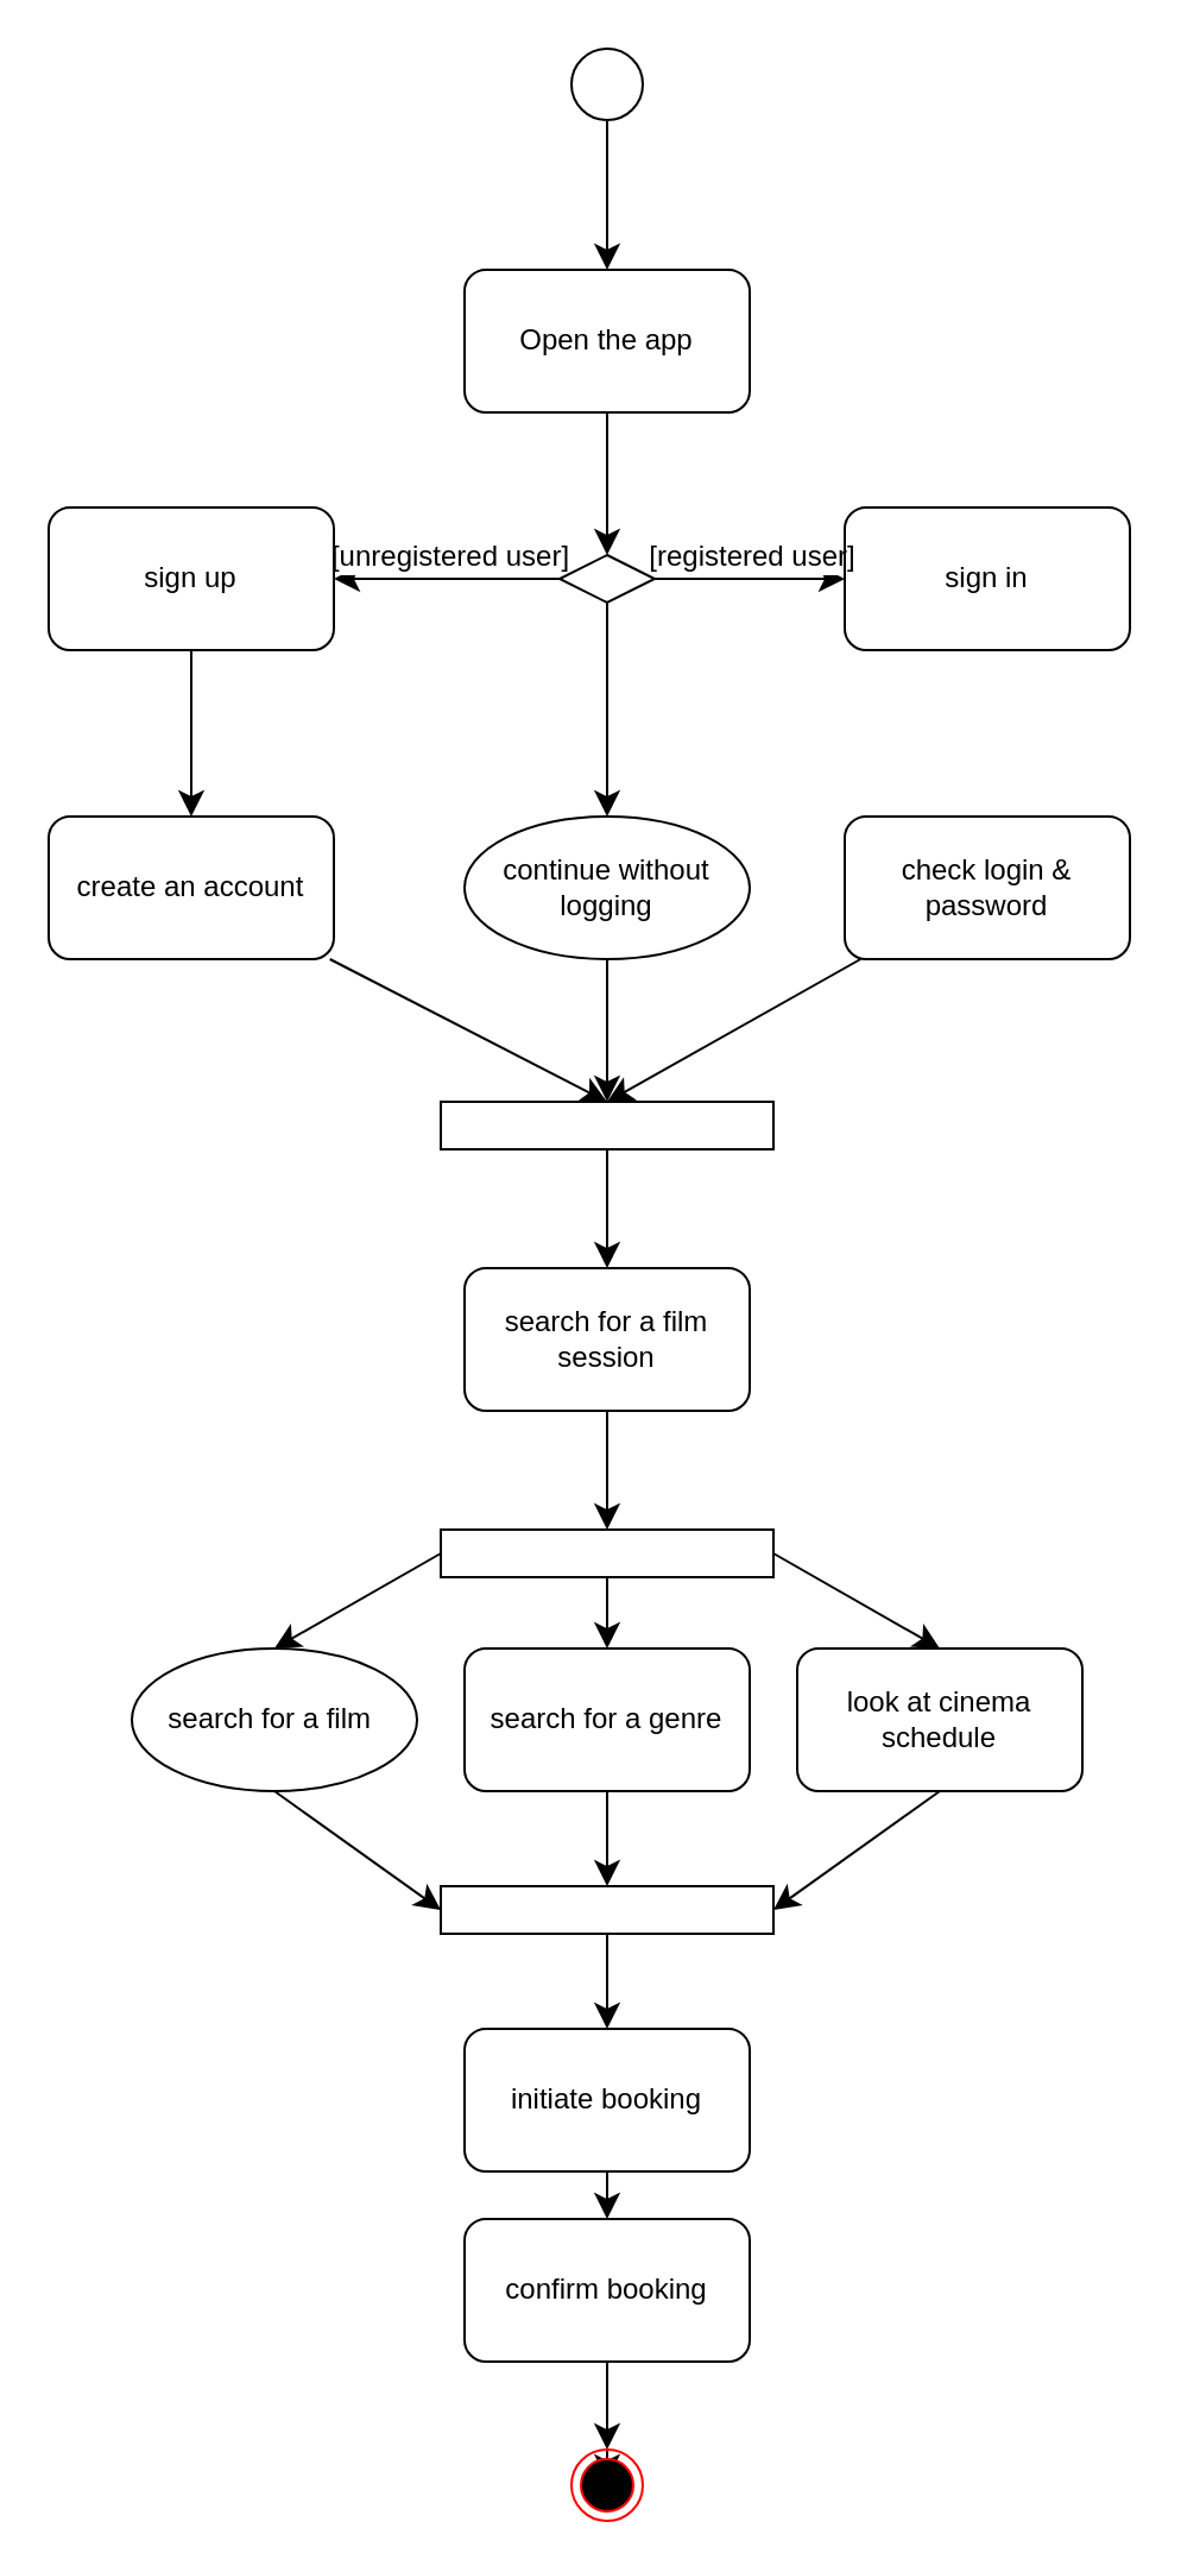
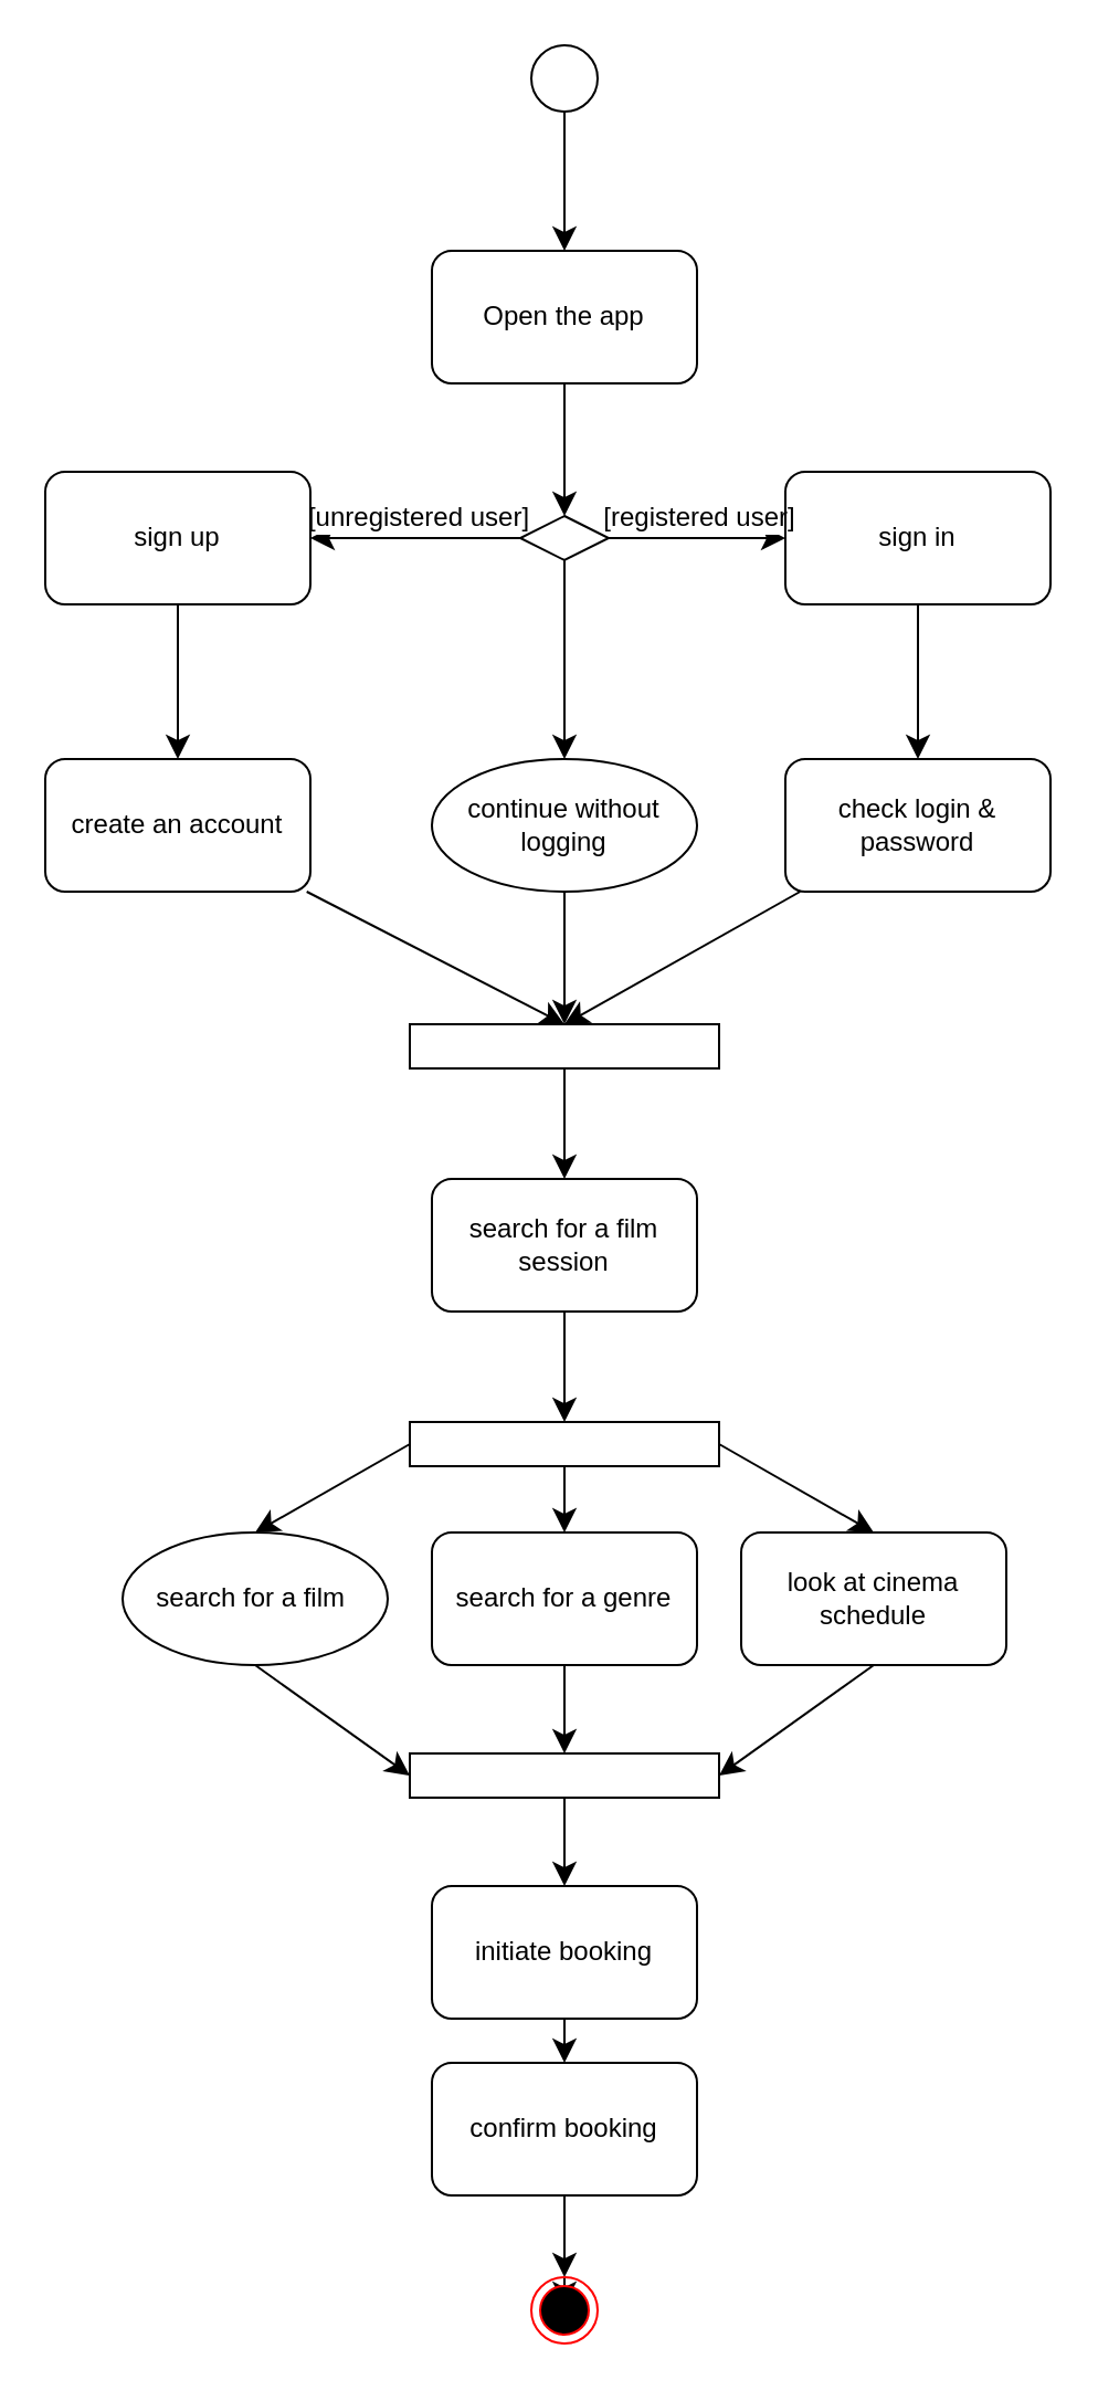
+ <mxCell id="12" value="" style="edgeStyle=none;curved=1;rounded=0;orthogonalLoop=1;jettySize=auto;html=1;fontSize=12;startSize=8;endSize=8;entryX=0.5;entryY=0;entryDx=0;entryDy=0;" parent="1" source="13" target="19" edge="1"><mxGeometry relative="1" as="geometry"><mxPoint x="405" y="343" as="targetPoint" /></mxGeometry></mxCell>
